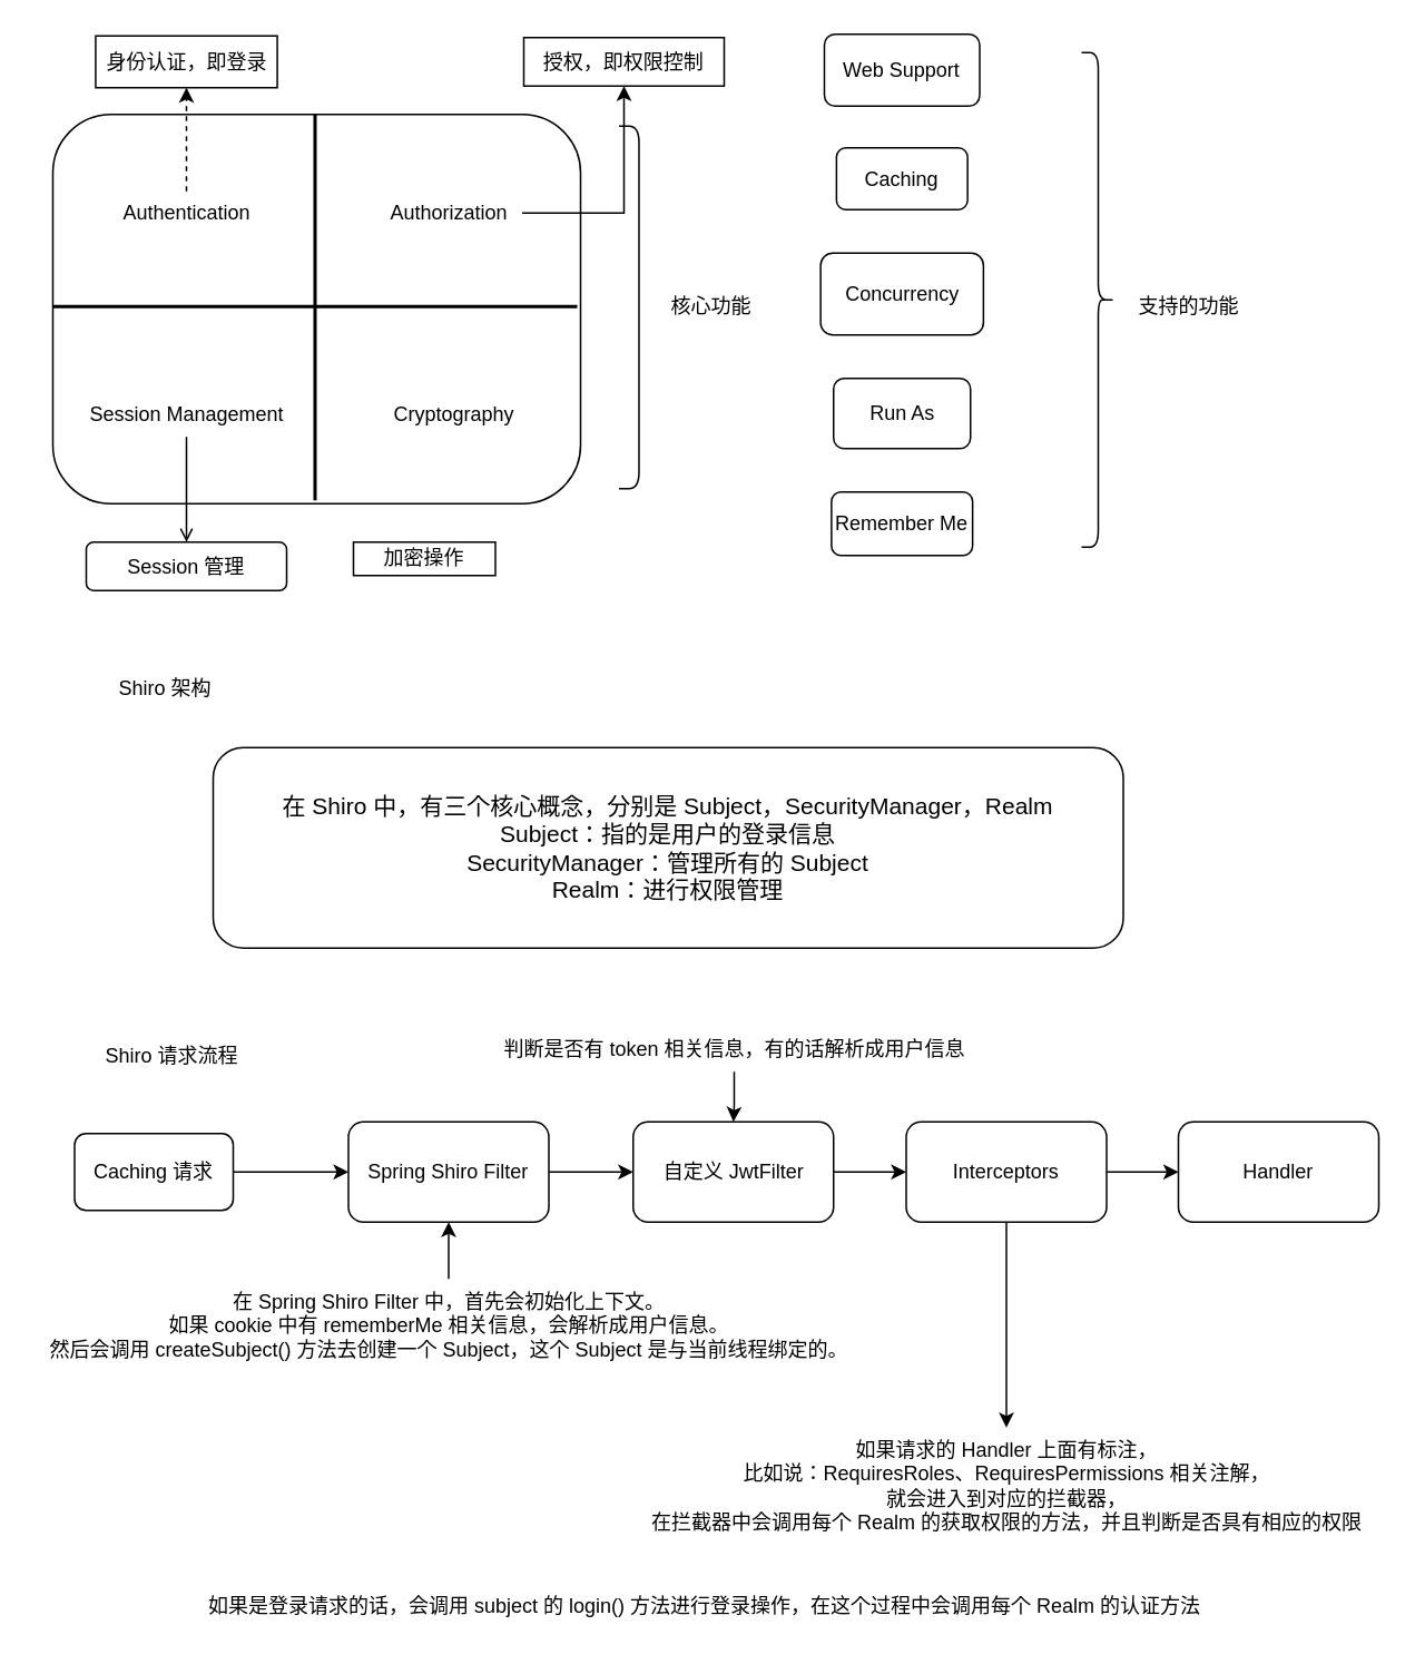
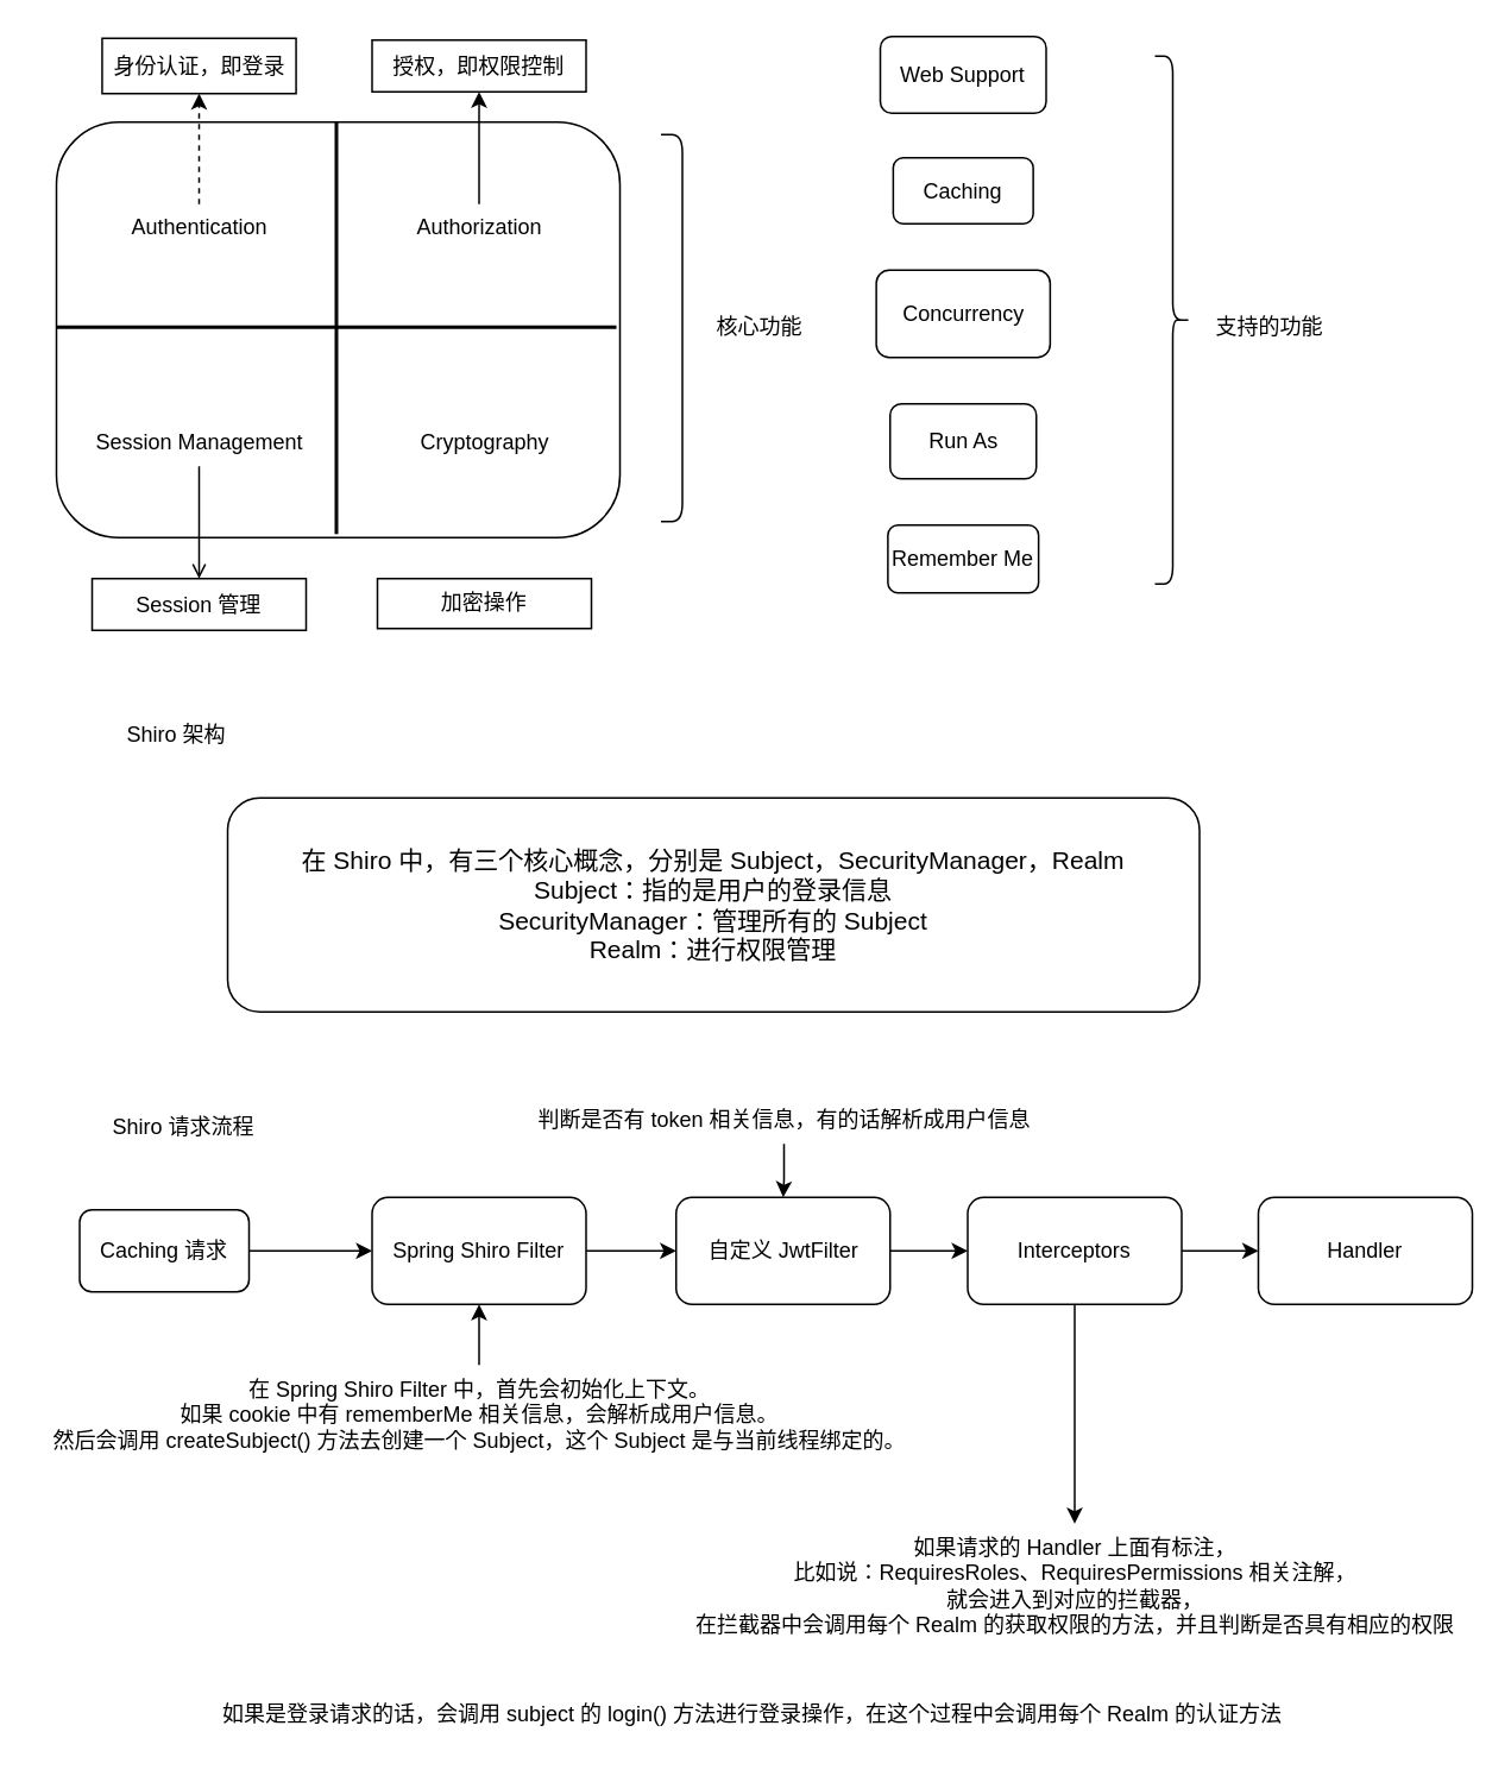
- <mxCell id="13" value="授权，即权限控制" style="whiteSpace=wrap;html=1;" parent="1" vertex="1"><mxGeometry x="313" y="22" width="120" height="29" as="geometry" /></mxCell>
+ <mxCell id="13" value="授权，即权限控制" style="whiteSpace=wrap;html=1;" parent="1" vertex="1"><mxGeometry x="208" y="22" width="120" height="29" as="geometry" /></mxCell>
- <mxCell id="15" value="加密操作" style="whiteSpace=wrap;html=1;" parent="1" vertex="1"><mxGeometry x="211" y="324" width="85" height="20" as="geometry" /></mxCell>
+ <mxCell id="15" value="加密操作" style="whiteSpace=wrap;html=1;" parent="1" vertex="1"><mxGeometry x="211" y="324" width="120" height="28" as="geometry" /></mxCell>
- <mxCell id="14" value="Session 管理" style="whiteSpace=wrap;html=1;rounded=1;" parent="1" vertex="1"><mxGeometry x="51" y="324" width="120" height="29" as="geometry" /></mxCell>
+ <mxCell id="14" value="Session 管理" style="whiteSpace=wrap;html=1;" parent="1" vertex="1"><mxGeometry x="51" y="324" width="120" height="29" as="geometry" /></mxCell>
